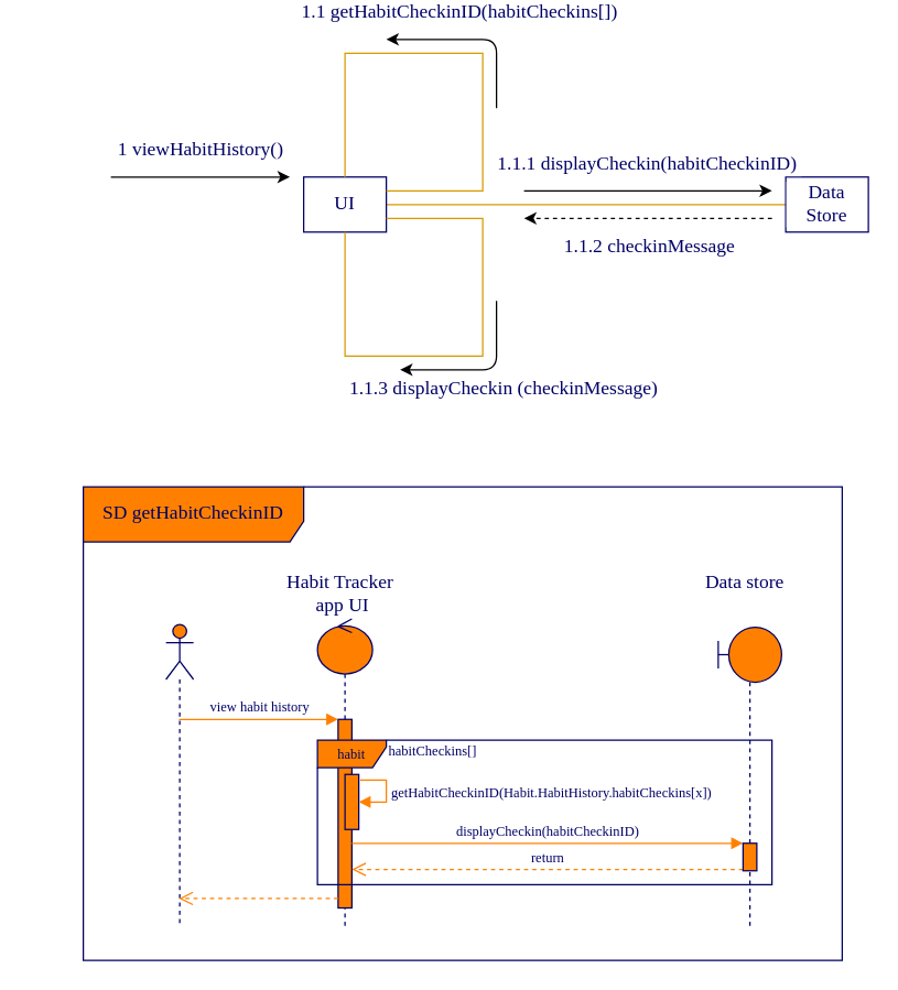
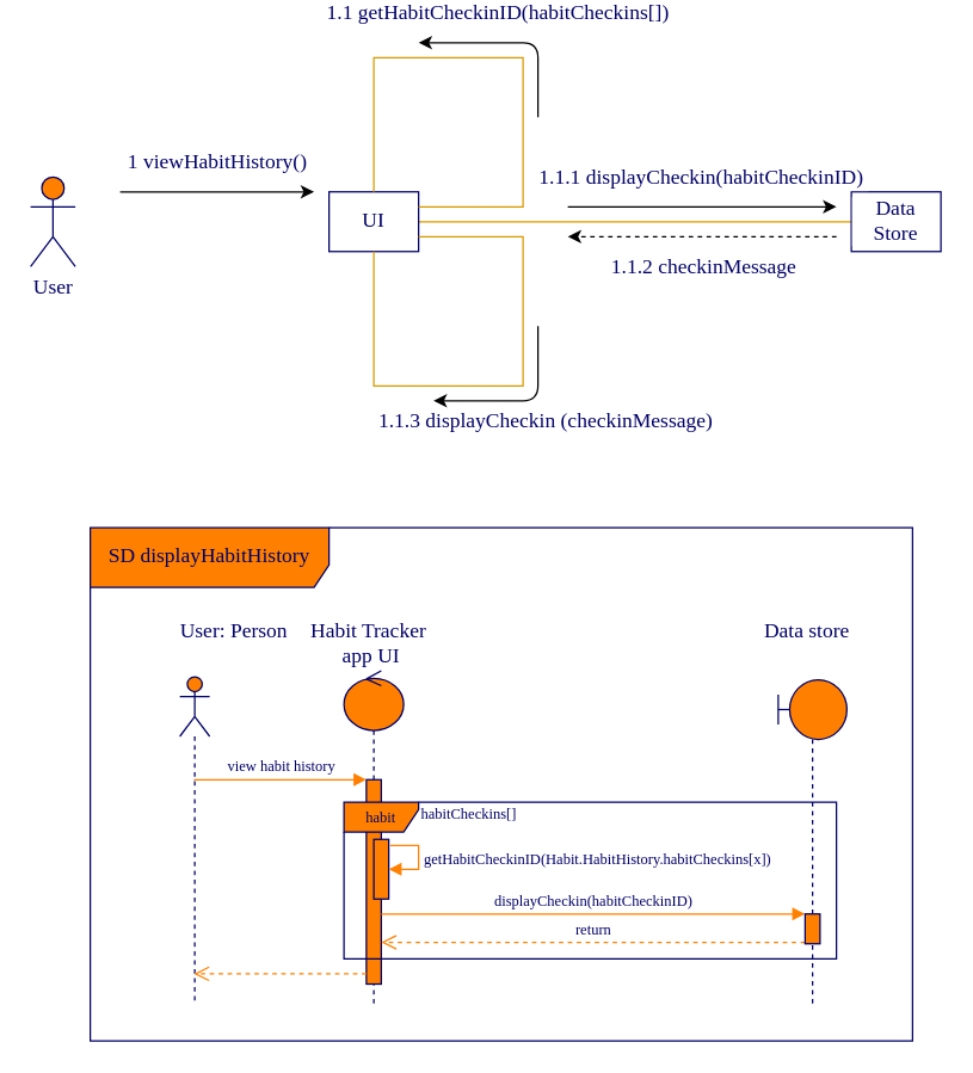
+ <mxCell id="2" value="User" style="shape=umlActor;verticalLabelPosition=bottom;labelBackgroundColor=#ffffff;verticalAlign=top;html=1;strokeColor=#000066;fillColor=#FF8000;fontFamily=Tahoma;fontSize=14;fontColor=#000066;" parent="1" vertex="1"><mxGeometry x="20" y="110" width="30" height="60" as="geometry" /></mxCell>
- <mxCell id="18" value="SD getHabitCheckinID" style="shape=umlFrame;whiteSpace=wrap;html=1;strokeColor=#000066;fillColor=#FF8000;fontFamily=Tahoma;fontSize=14;fontColor=#000066;align=center;width=160;height=40;" parent="1" vertex="1"><mxGeometry x="60" y="345" width="551" height="344" as="geometry" /></mxCell>
+ <mxCell id="18" value="SD displayHabitHistory" style="shape=umlFrame;whiteSpace=wrap;html=1;strokeColor=#000066;fillColor=#FF8000;fontFamily=Tahoma;fontSize=14;fontColor=#000066;align=center;width=160;height=40;" parent="1" vertex="1"><mxGeometry x="60" y="345" width="551" height="344" as="geometry" /></mxCell>
+ <mxCell id="20" value="User: Person" style="text;html=1;resizable=0;points=[];autosize=1;align=center;verticalAlign=top;spacingTop=-4;fontSize=14;fontFamily=Tahoma;fontColor=#000066;" parent="1" vertex="1"><mxGeometry x="111" y="404" width="90" height="20" as="geometry" /></mxCell>
